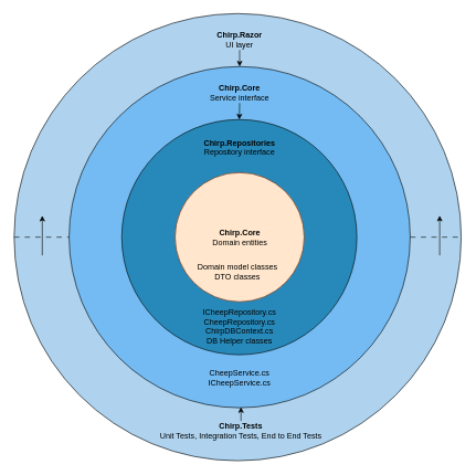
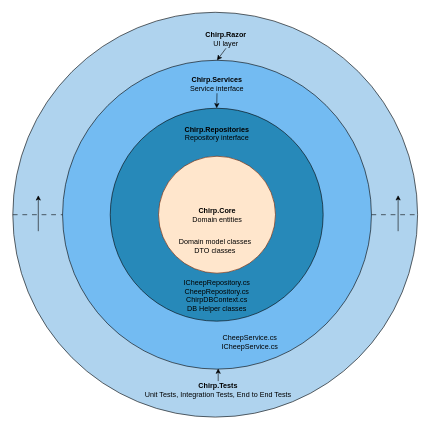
- <mxCell id="15" value="&lt;b&gt;Chirp.Razor&lt;/b&gt;&lt;div&gt;UI layer&lt;/div&gt;" style="text;html=1;align=center;verticalAlign=middle;whiteSpace=wrap;rounded=0;" vertex="1" parent="1"><mxGeometry x="331" y="45" width="60" height="30" as="geometry" /></mxCell>
+ <mxCell id="15" value="&lt;b&gt;Chirp.Razor&lt;/b&gt;&lt;div&gt;UI layer&lt;/div&gt;" style="text;html=1;align=center;verticalAlign=middle;whiteSpace=wrap;rounded=0;" vertex="1" parent="1"><mxGeometry x="346" y="50" width="60" height="30" as="geometry" /></mxCell>
- <mxCell id="7" value="&lt;b&gt;Chirp.Core&lt;/b&gt;&lt;div&gt;Service interface&lt;/div&gt;" style="text;html=1;align=center;verticalAlign=middle;whiteSpace=wrap;rounded=0;" vertex="1" parent="1"><mxGeometry x="315" y="125" width="92" height="30" as="geometry" /></mxCell>
+ <mxCell id="7" value="&lt;b&gt;Chirp.Services&lt;/b&gt;&lt;div&gt;Service interface&lt;/div&gt;" style="text;html=1;align=center;verticalAlign=middle;whiteSpace=wrap;rounded=0;" vertex="1" parent="1"><mxGeometry x="315" y="125" width="92" height="30" as="geometry" /></mxCell>
- <mxCell id="14" value="CheepService.cs&lt;div&gt;ICheepService.cs&lt;/div&gt;" style="text;html=1;align=center;verticalAlign=middle;whiteSpace=wrap;rounded=0;" vertex="1" parent="1"><mxGeometry x="305" y="555" width="112" height="30" as="geometry" /></mxCell>
+ <mxCell id="14" value="CheepService.cs&lt;div&gt;ICheepService.cs&lt;/div&gt;" style="text;html=1;align=center;verticalAlign=middle;whiteSpace=wrap;rounded=0;" vertex="1" parent="1"><mxGeometry x="360" y="555" width="112" height="30" as="geometry" /></mxCell>
